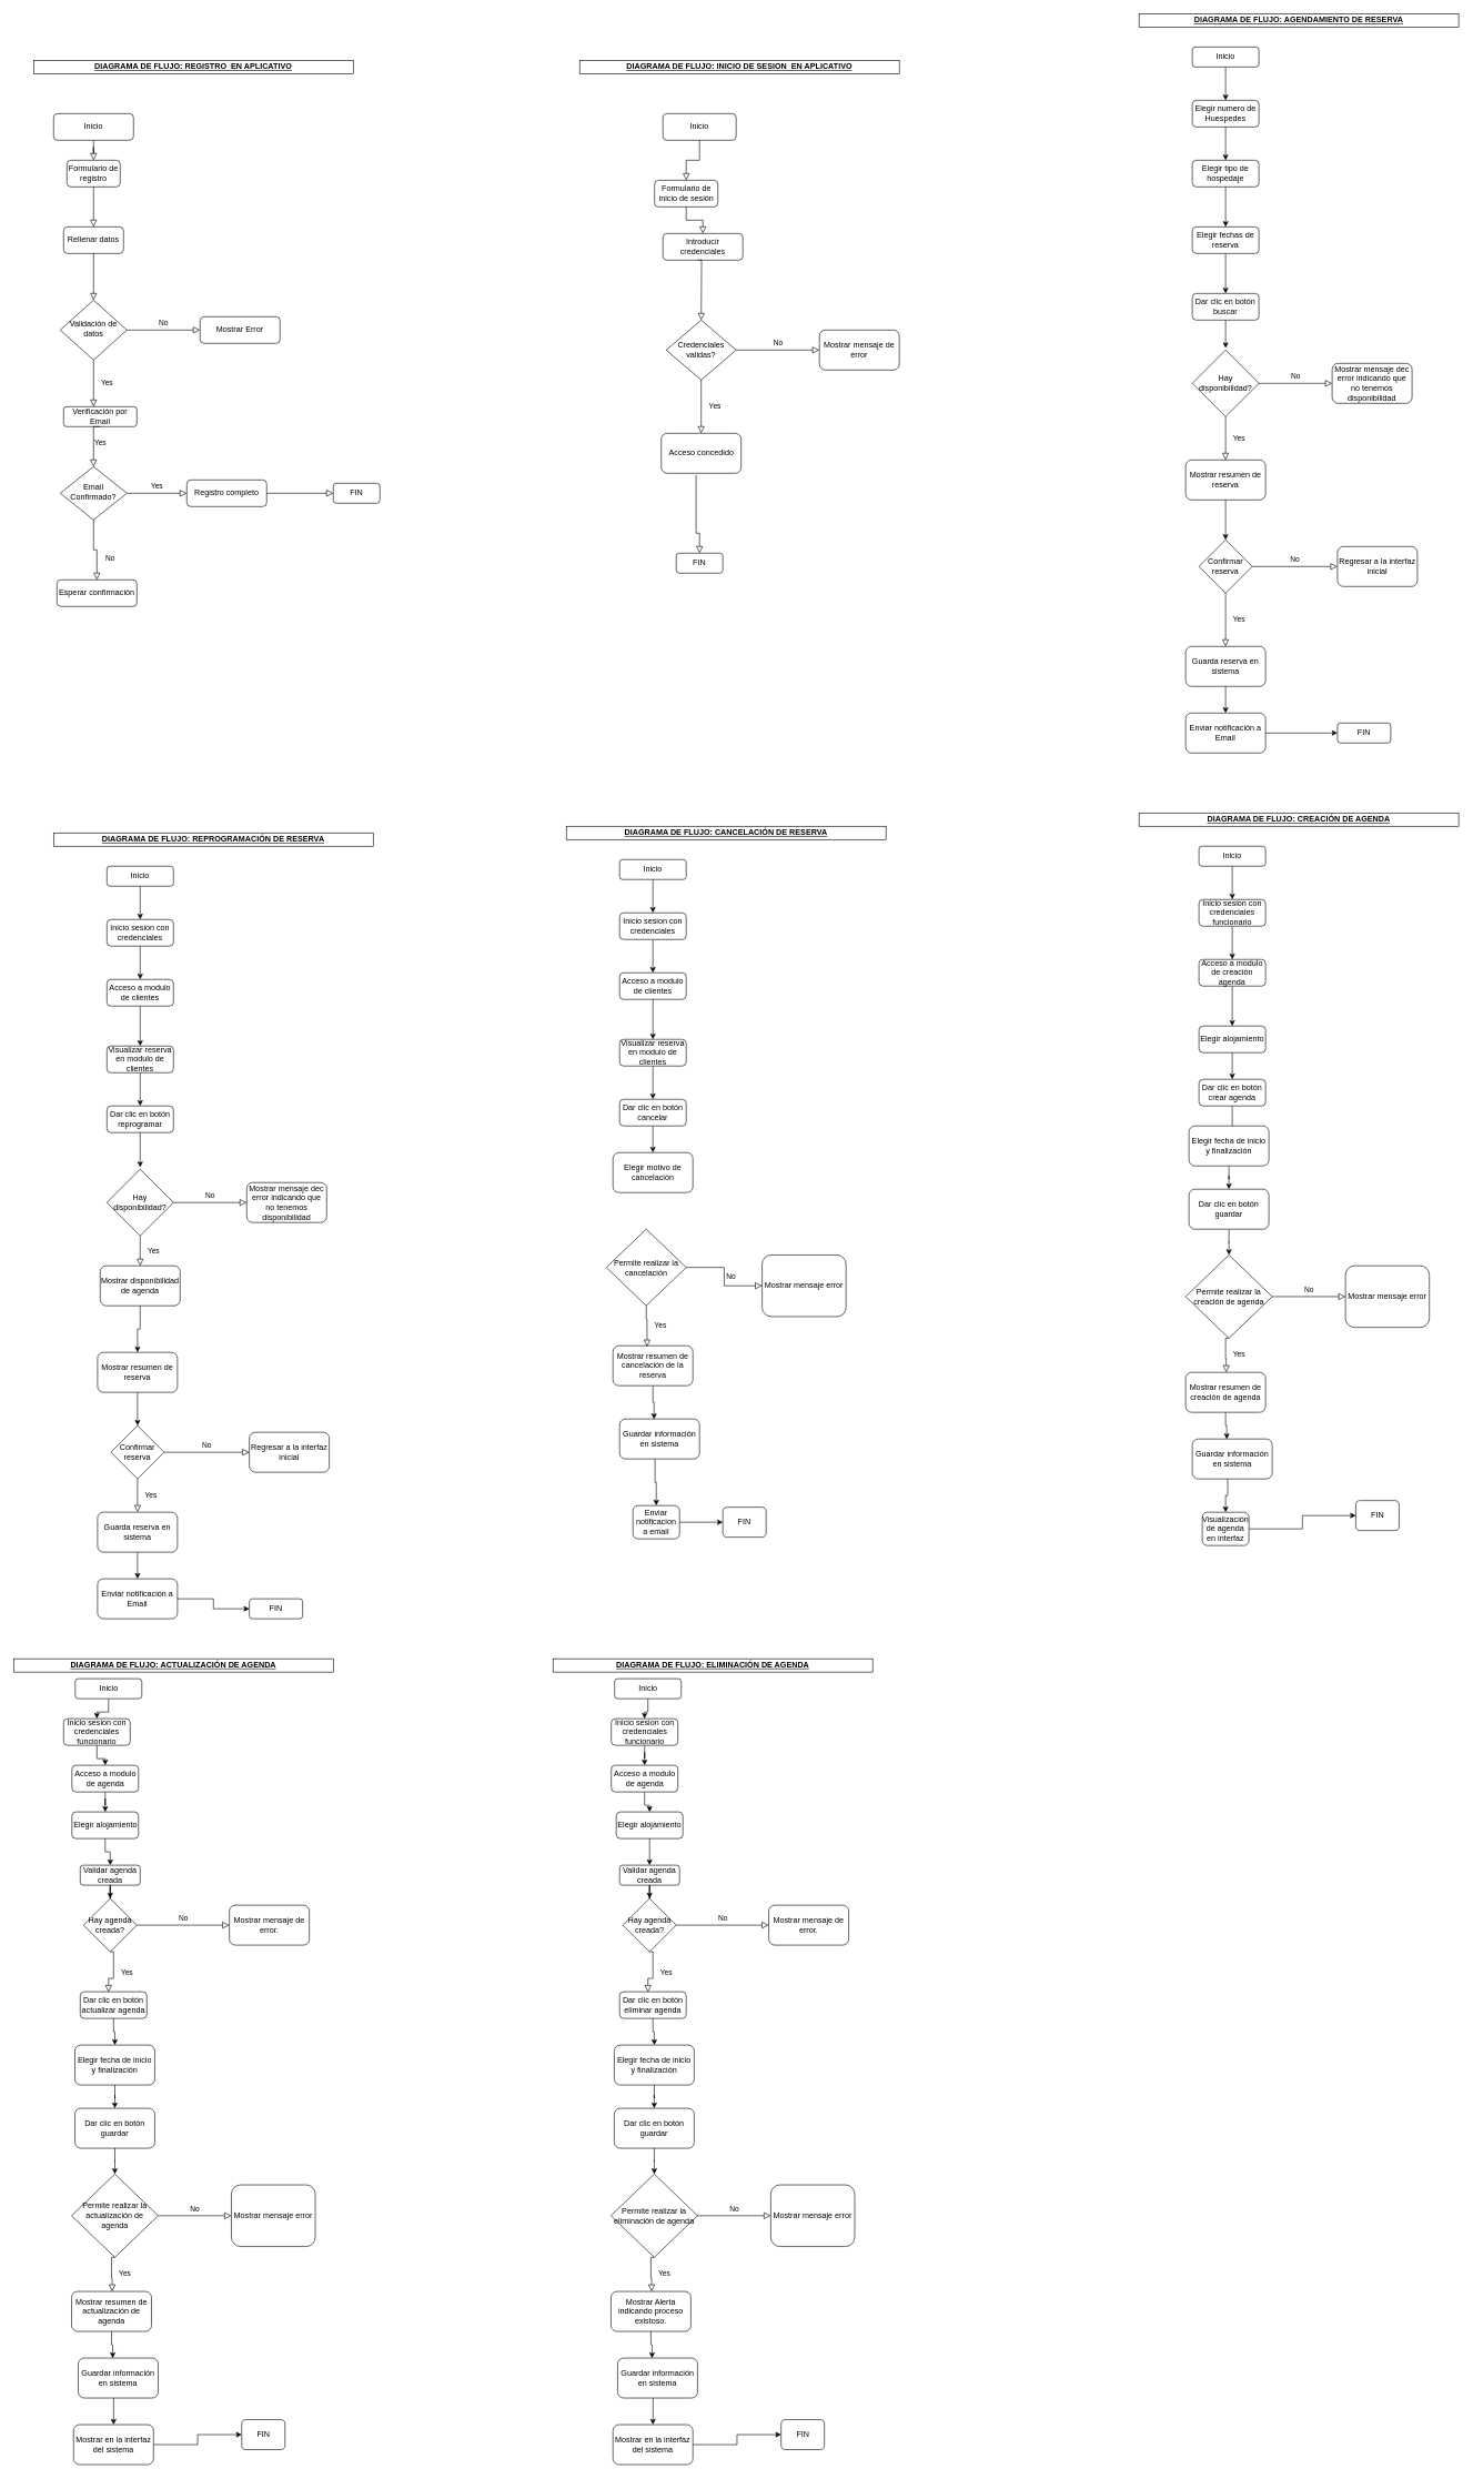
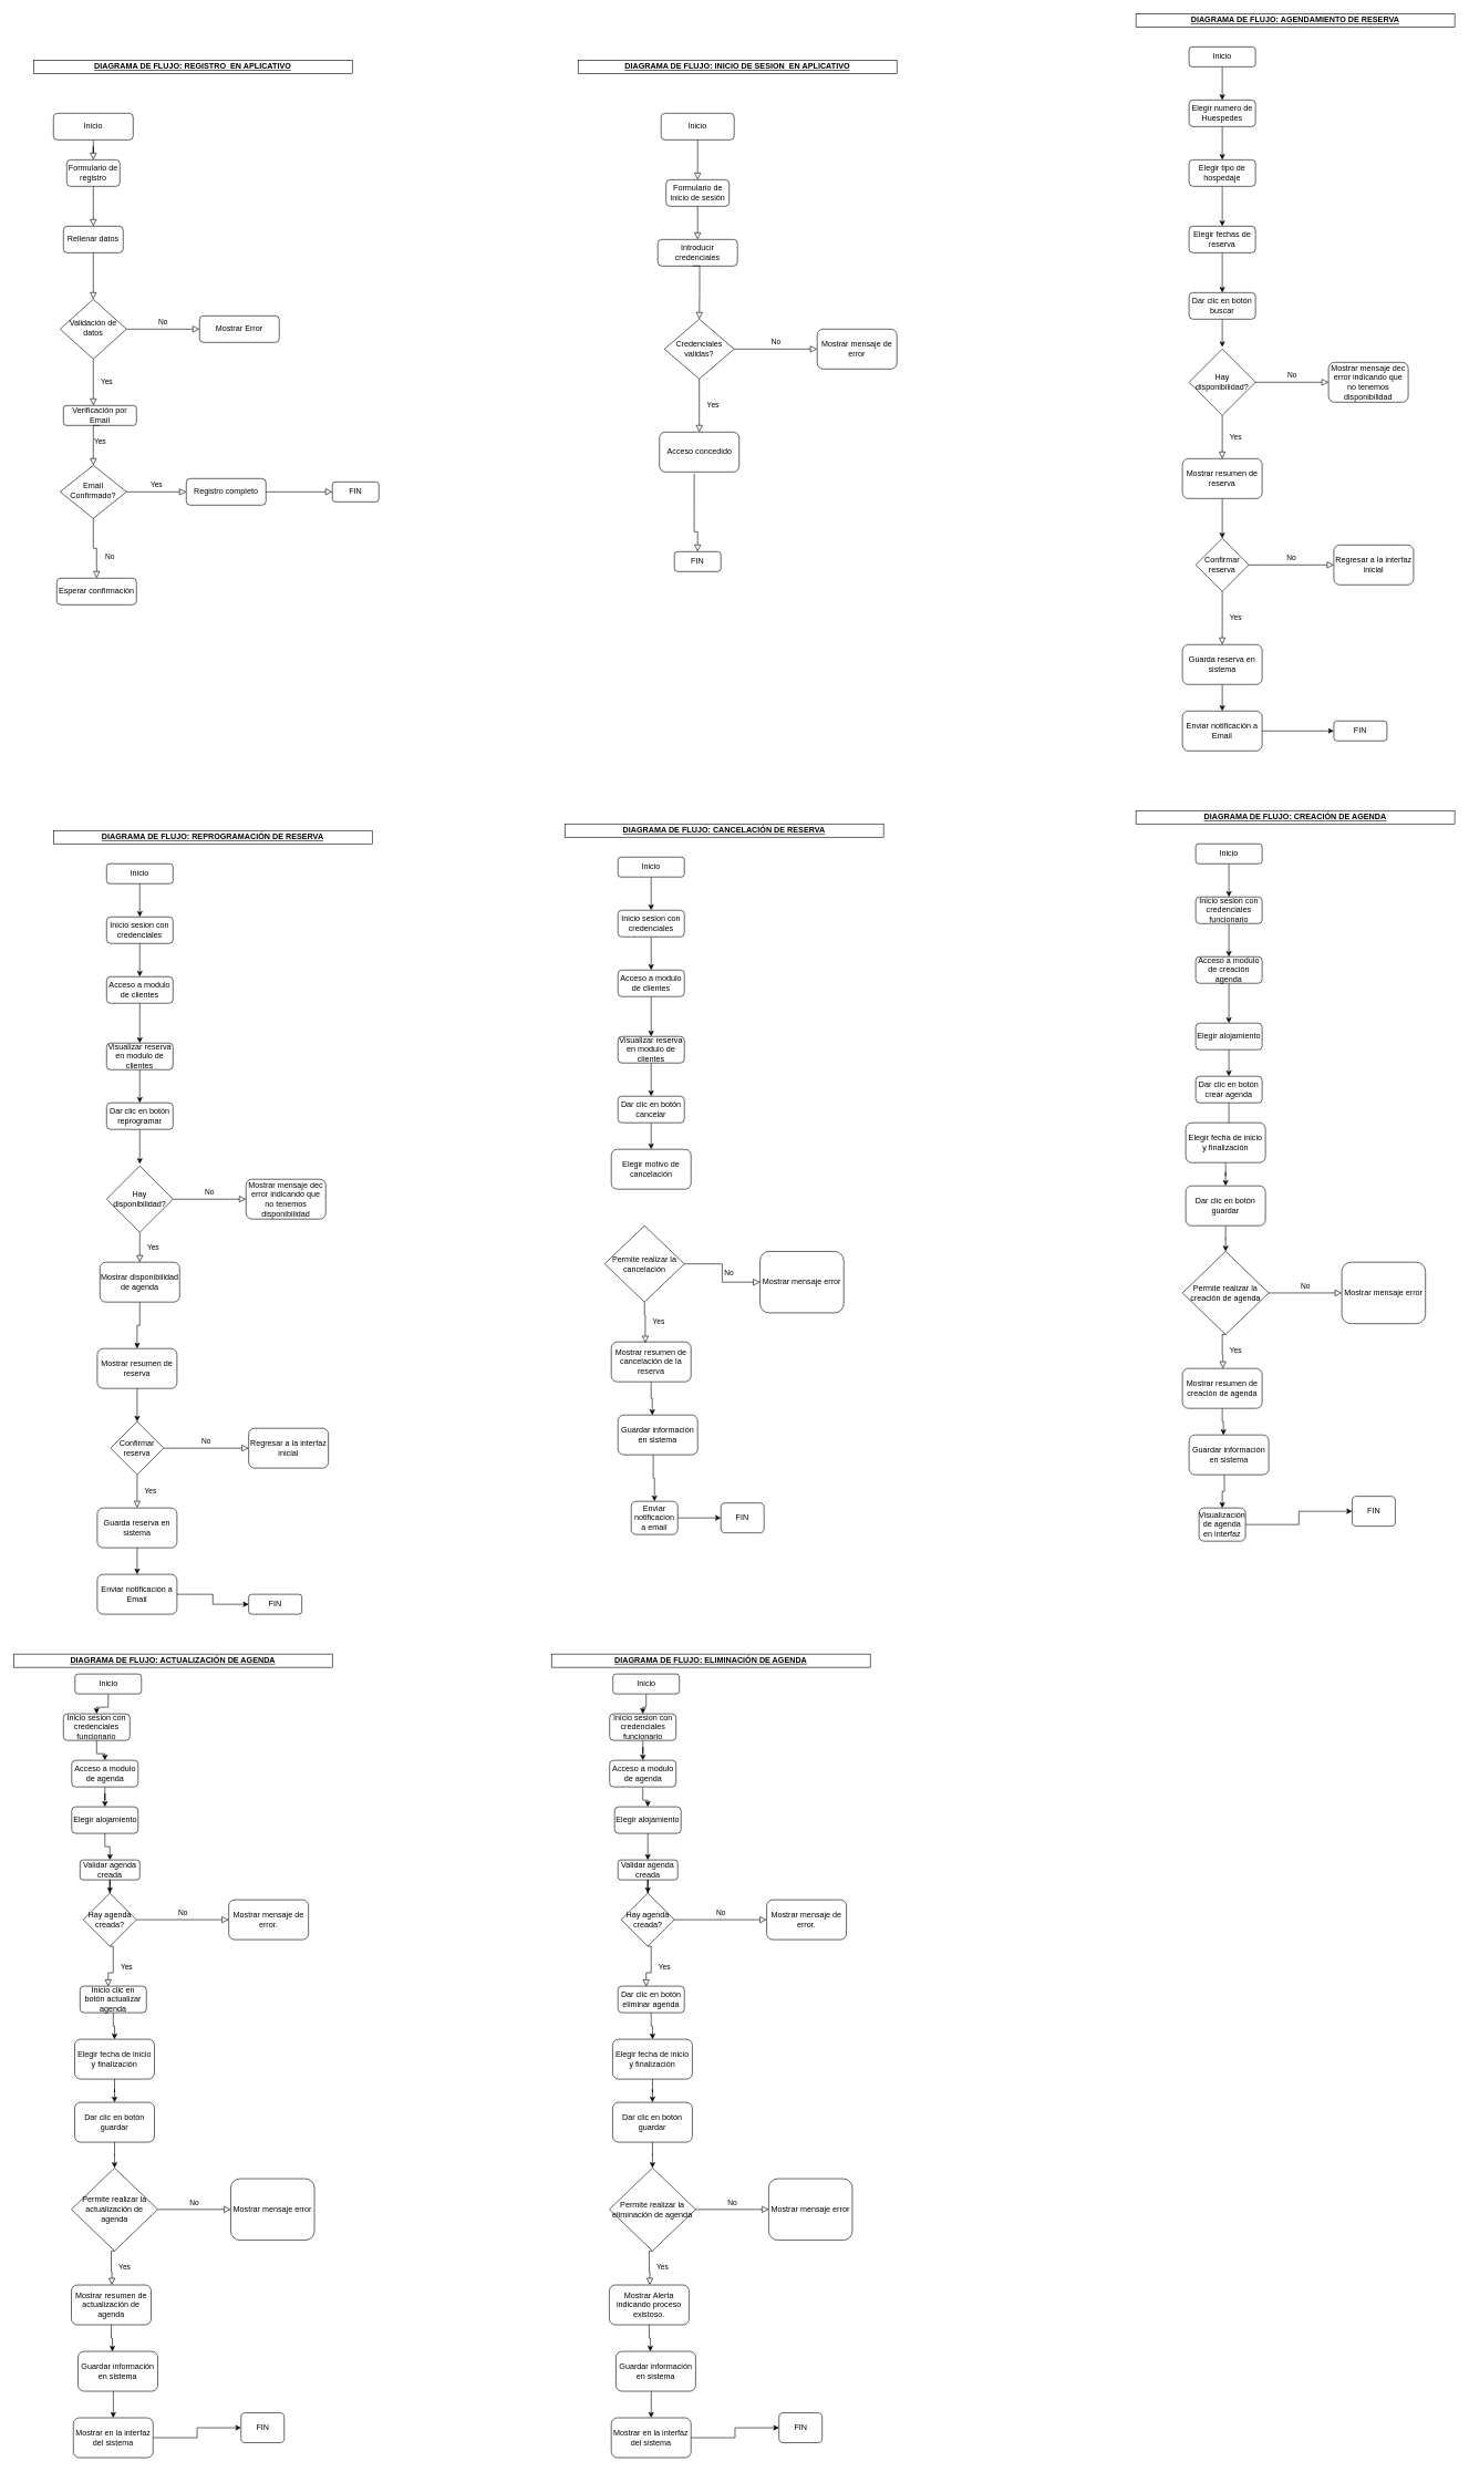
- <mxCell id="24" value="Formulario de inicio de sesión" style="rounded=1;whiteSpace=wrap;html=1;" vertex="1" parent="1"><mxGeometry x="982.5" y="270" width="95" height="40" as="geometry" /></mxCell>
+ <mxCell id="24" value="Formulario de inicio de sesión" style="rounded=1;whiteSpace=wrap;html=1;" vertex="1" parent="1"><mxGeometry x="1002.5" y="270" width="95" height="40" as="geometry" /></mxCell>
- <mxCell id="26" value="Introducir credenciales" style="rounded=1;whiteSpace=wrap;html=1;" vertex="1" parent="1"><mxGeometry x="995" y="350" width="120" height="40" as="geometry" /></mxCell>
+ <mxCell id="26" value="Introducir credenciales" style="rounded=1;whiteSpace=wrap;html=1;" vertex="1" parent="1"><mxGeometry x="990" y="360" width="120" height="40" as="geometry" /></mxCell>
- <mxCell id="148" value="Dar clic en botón actualizar agenda" style="rounded=1;whiteSpace=wrap;html=1;" vertex="1" parent="1"><mxGeometry x="120" y="2990" width="100" height="40" as="geometry" /></mxCell>
+ <mxCell id="148" value="Inicio clic en botón actualizar agenda" style="rounded=1;whiteSpace=wrap;html=1;" vertex="1" parent="1"><mxGeometry x="120" y="2990" width="100" height="40" as="geometry" /></mxCell>
